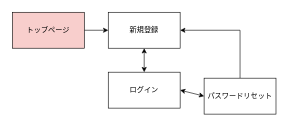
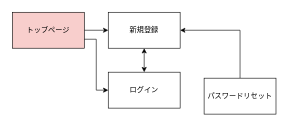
+ <mxCell id="10" value="" style="edgeStyle=orthogonalEdgeStyle;rounded=0;orthogonalLoop=1;jettySize=auto;html=1;exitX=1;exitY=0.75;exitDx=0;exitDy=0;entryX=0;entryY=0.5;entryDx=0;entryDy=0;" edge="1" parent="1" source="3" target="4"><mxGeometry relative="1" as="geometry"><mxPoint x="150" y="60" as="sourcePoint" /><mxPoint x="190" y="60" as="targetPoint" /></mxGeometry></mxCell>
- <mxCell id="9" value="" style="endArrow=classic;startArrow=classic;html=1;entryX=0;entryY=0.5;entryDx=0;entryDy=0;exitX=1;exitY=0.5;exitDx=0;exitDy=0;" edge="1" parent="1" source="4" target="7"><mxGeometry width="50" height="50" relative="1" as="geometry"><mxPoint x="250" y="130" as="sourcePoint" /><mxPoint x="250" y="90" as="targetPoint" /></mxGeometry></mxCell>
